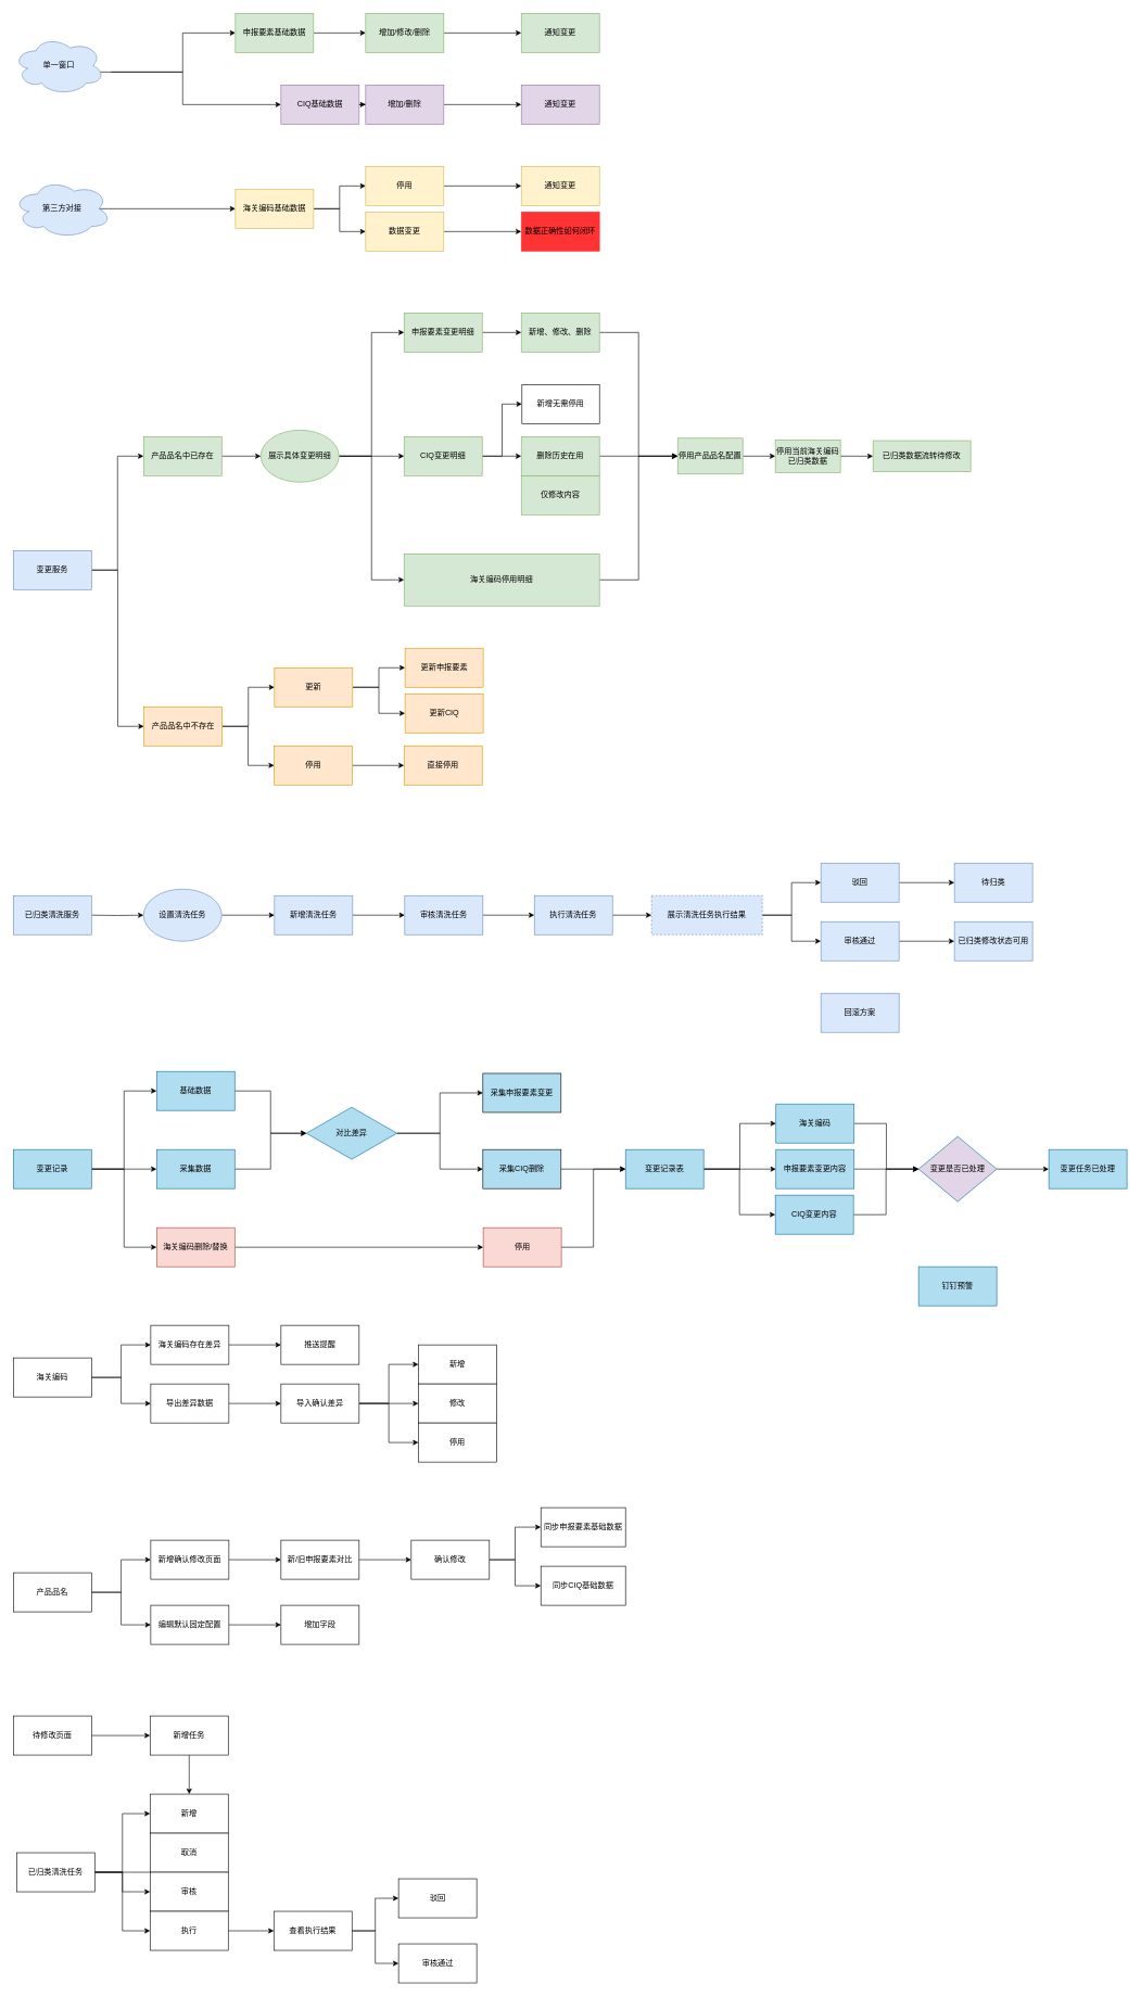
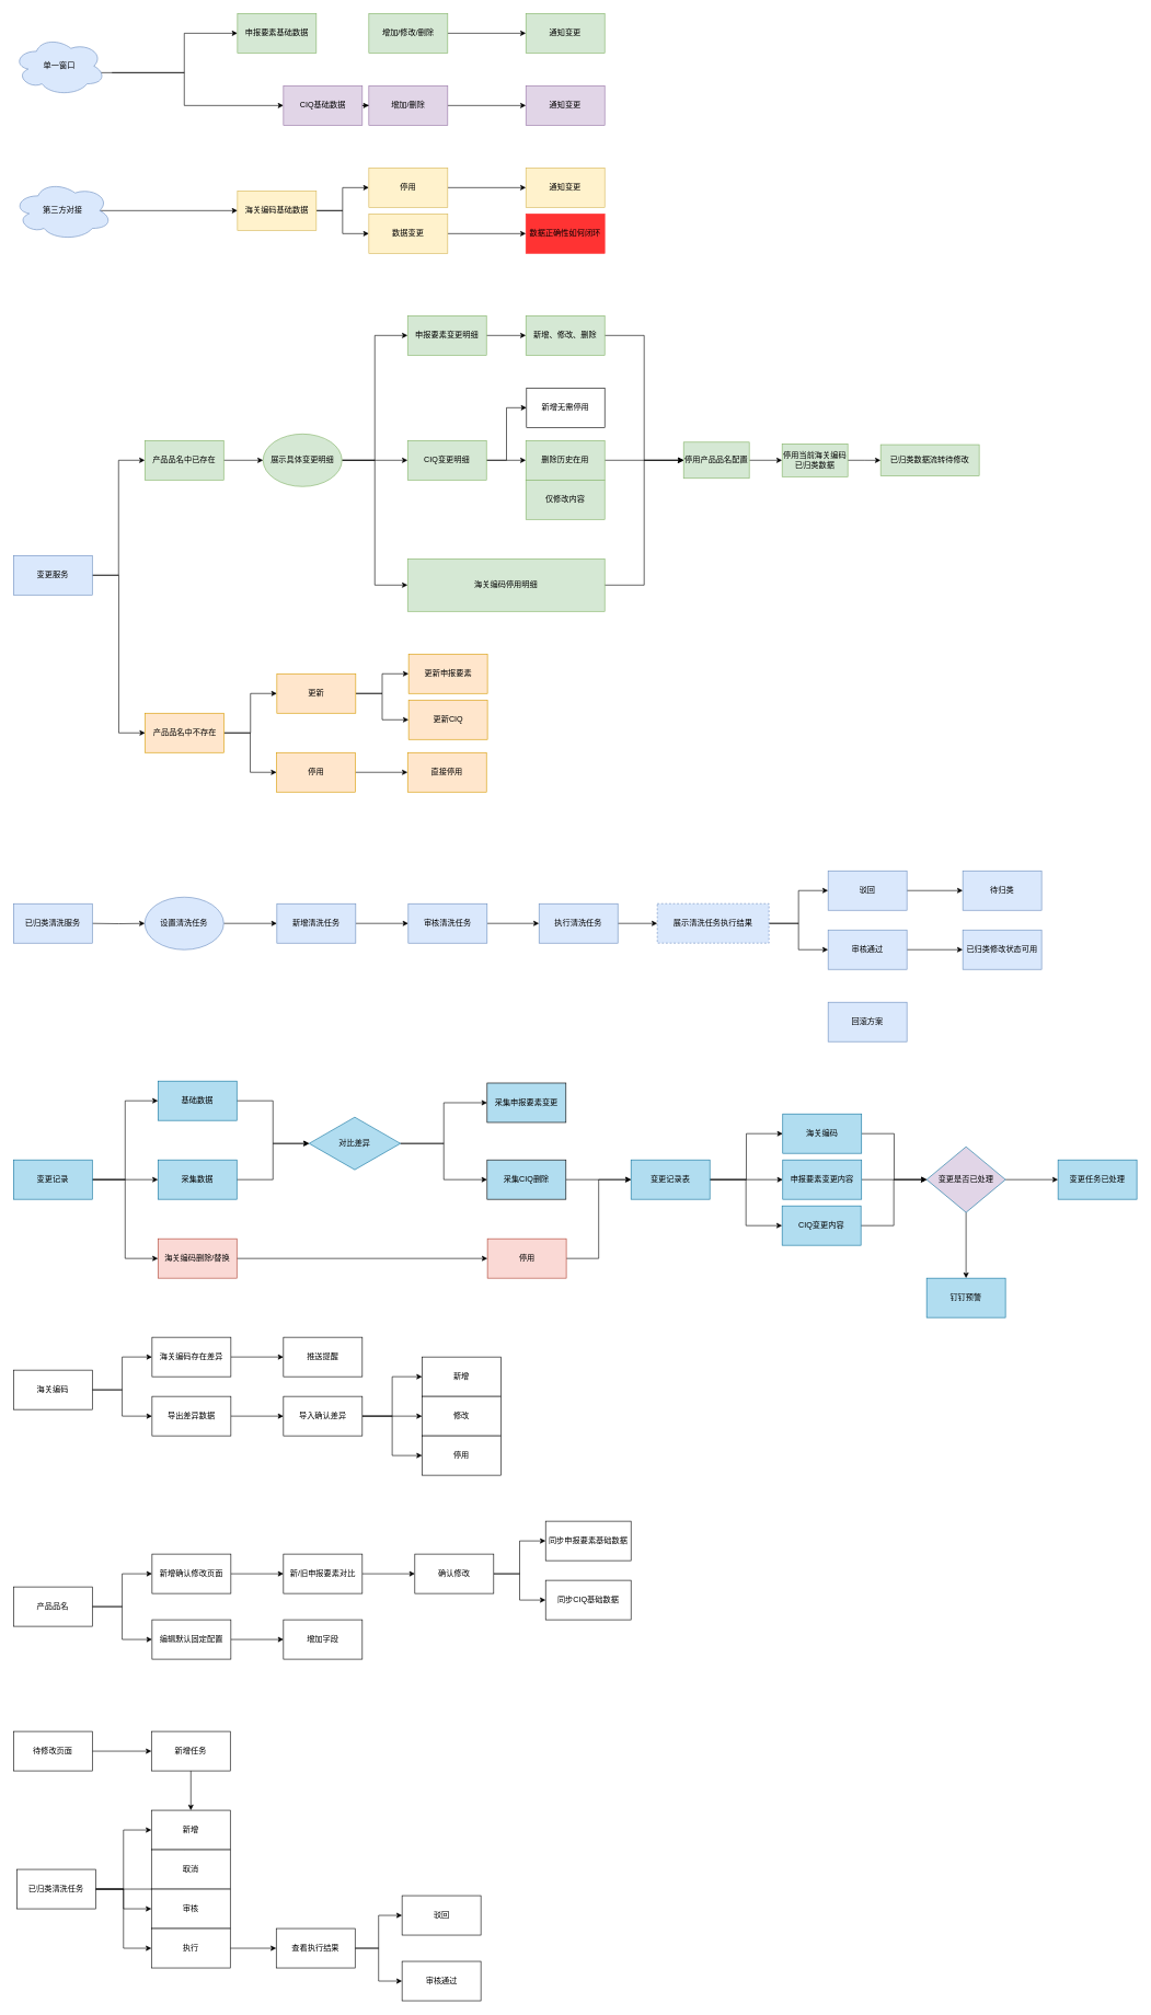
- <mxCell id="5" value="" style="edgeStyle=orthogonalEdgeStyle;rounded=0;orthogonalLoop=1;jettySize=auto;html=1;" edge="1" parent="1" source="6" target="13"><mxGeometry relative="1" as="geometry" /></mxCell>
+ <mxCell id="74" value="" style="edgeStyle=orthogonalEdgeStyle;rounded=0;orthogonalLoop=1;jettySize=auto;html=1;" edge="1" parent="1" source="75" target="109"><mxGeometry relative="1" as="geometry" /></mxCell>
